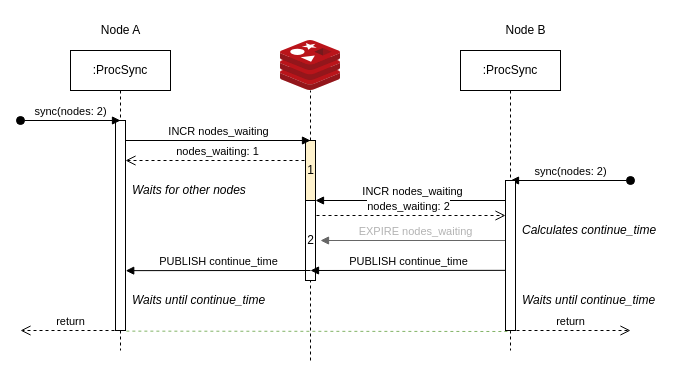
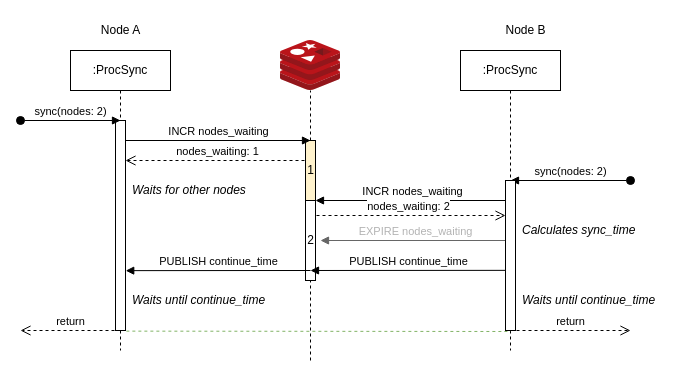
- <mxCell id="21" value="Calculates continue_time" style="text;html=1;resizable=0;points=[];autosize=1;align=left;verticalAlign=top;spacingTop=-4;fontStyle=2" vertex="1" parent="1"><mxGeometry x="520" y="220" width="150" height="20" as="geometry" /></mxCell>
+ <mxCell id="21" value="Calculates sync_time" style="text;html=1;resizable=0;points=[];autosize=1;align=left;verticalAlign=top;spacingTop=-4;fontStyle=2" vertex="1" parent="1"><mxGeometry x="520" y="220" width="150" height="20" as="geometry" /></mxCell>
